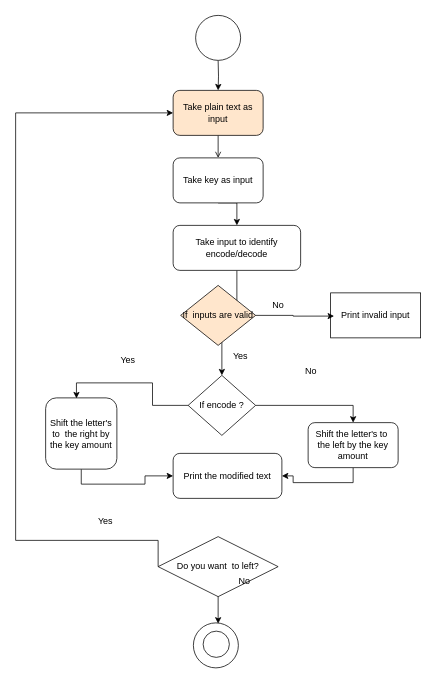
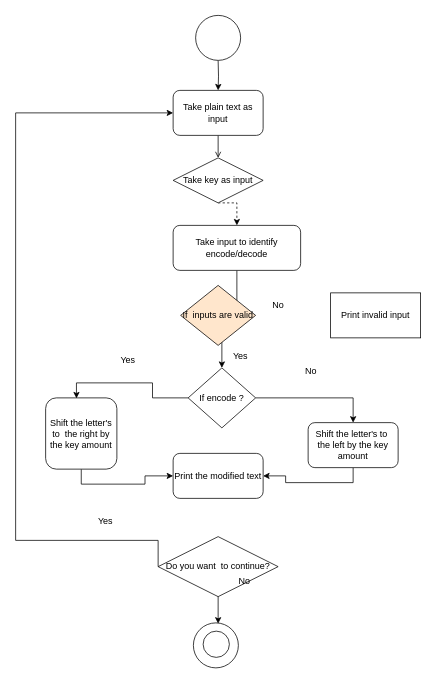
- <mxCell id="4" value="Take plain text as input" style="rounded=1;whiteSpace=wrap;html=1;fillColor=#ffe6cc;" vertex="1" parent="1"><mxGeometry x="230" y="120" width="120" height="60" as="geometry" /></mxCell>
+ <mxCell id="4" value="Take plain text as input" style="rounded=1;whiteSpace=wrap;html=1;" vertex="1" parent="1"><mxGeometry x="230" y="120" width="120" height="60" as="geometry" /></mxCell>
- <mxCell id="6" value="Take key as input" style="rounded=1;whiteSpace=wrap;html=1;" vertex="1" parent="1"><mxGeometry x="230" y="210" width="120" height="60" as="geometry" /></mxCell>
+ <mxCell id="6" value="Take key as input" style="rhombus;whiteSpace=wrap;html=1;" vertex="1" parent="1"><mxGeometry x="230" y="210" width="120" height="60" as="geometry" /></mxCell>
- <mxCell id="5" style="edgeStyle=orthogonalEdgeStyle;rounded=0;orthogonalLoop=1;jettySize=auto;html=1;exitX=0.5;exitY=1;exitDx=0;exitDy=0;entryX=0.5;entryY=0;entryDx=0;entryDy=0;" edge="1" parent="1" source="6" target="8"><mxGeometry relative="1" as="geometry" /></mxCell>
+ <mxCell id="5" style="edgeStyle=orthogonalEdgeStyle;rounded=0;orthogonalLoop=1;jettySize=auto;html=1;exitX=0.5;exitY=1;exitDx=0;exitDy=0;entryX=0.5;entryY=0;entryDx=0;entryDy=0;dashed=1;" edge="1" parent="1" source="6" target="8"><mxGeometry relative="1" as="geometry" /></mxCell>
- <mxCell id="30" style="edgeStyle=orthogonalEdgeStyle;rounded=0;orthogonalLoop=1;jettySize=auto;html=1;exitX=1;exitY=0.5;exitDx=0;exitDy=0;entryX=0.038;entryY=0.516;entryDx=0;entryDy=0;entryPerimeter=0;" edge="1" parent="1" source="27" target="29"><mxGeometry relative="1" as="geometry" /></mxCell>
- <mxCell id="10" value="If encode ?" style="rhombus;whiteSpace=wrap;html=1;" vertex="1" parent="1"><mxGeometry x="250" y="500" width="90" height="80" as="geometry" /></mxCell>
+ <mxCell id="10" value="If encode ?" style="rhombus;whiteSpace=wrap;html=1;" vertex="1" parent="1"><mxGeometry x="250" y="490" width="90" height="80" as="geometry" /></mxCell>
- <mxCell id="18" value="Print the modified text" style="rounded=1;whiteSpace=wrap;html=1;" vertex="1" parent="1"><mxGeometry x="230" y="604" width="145" height="60" as="geometry" /></mxCell>
+ <mxCell id="18" value="Print the modified text" style="rounded=1;whiteSpace=wrap;html=1;" vertex="1" parent="1"><mxGeometry x="230" y="604" width="120" height="60" as="geometry" /></mxCell>
- <mxCell id="21" value="Do you want&amp;nbsp; to left?" style="rhombus;whiteSpace=wrap;html=1;" vertex="1" parent="1"><mxGeometry x="210" y="715" width="160" height="80" as="geometry" /></mxCell>
+ <mxCell id="21" value="Do you want&amp;nbsp; to continue?" style="rhombus;whiteSpace=wrap;html=1;" vertex="1" parent="1"><mxGeometry x="210" y="715" width="160" height="80" as="geometry" /></mxCell>
